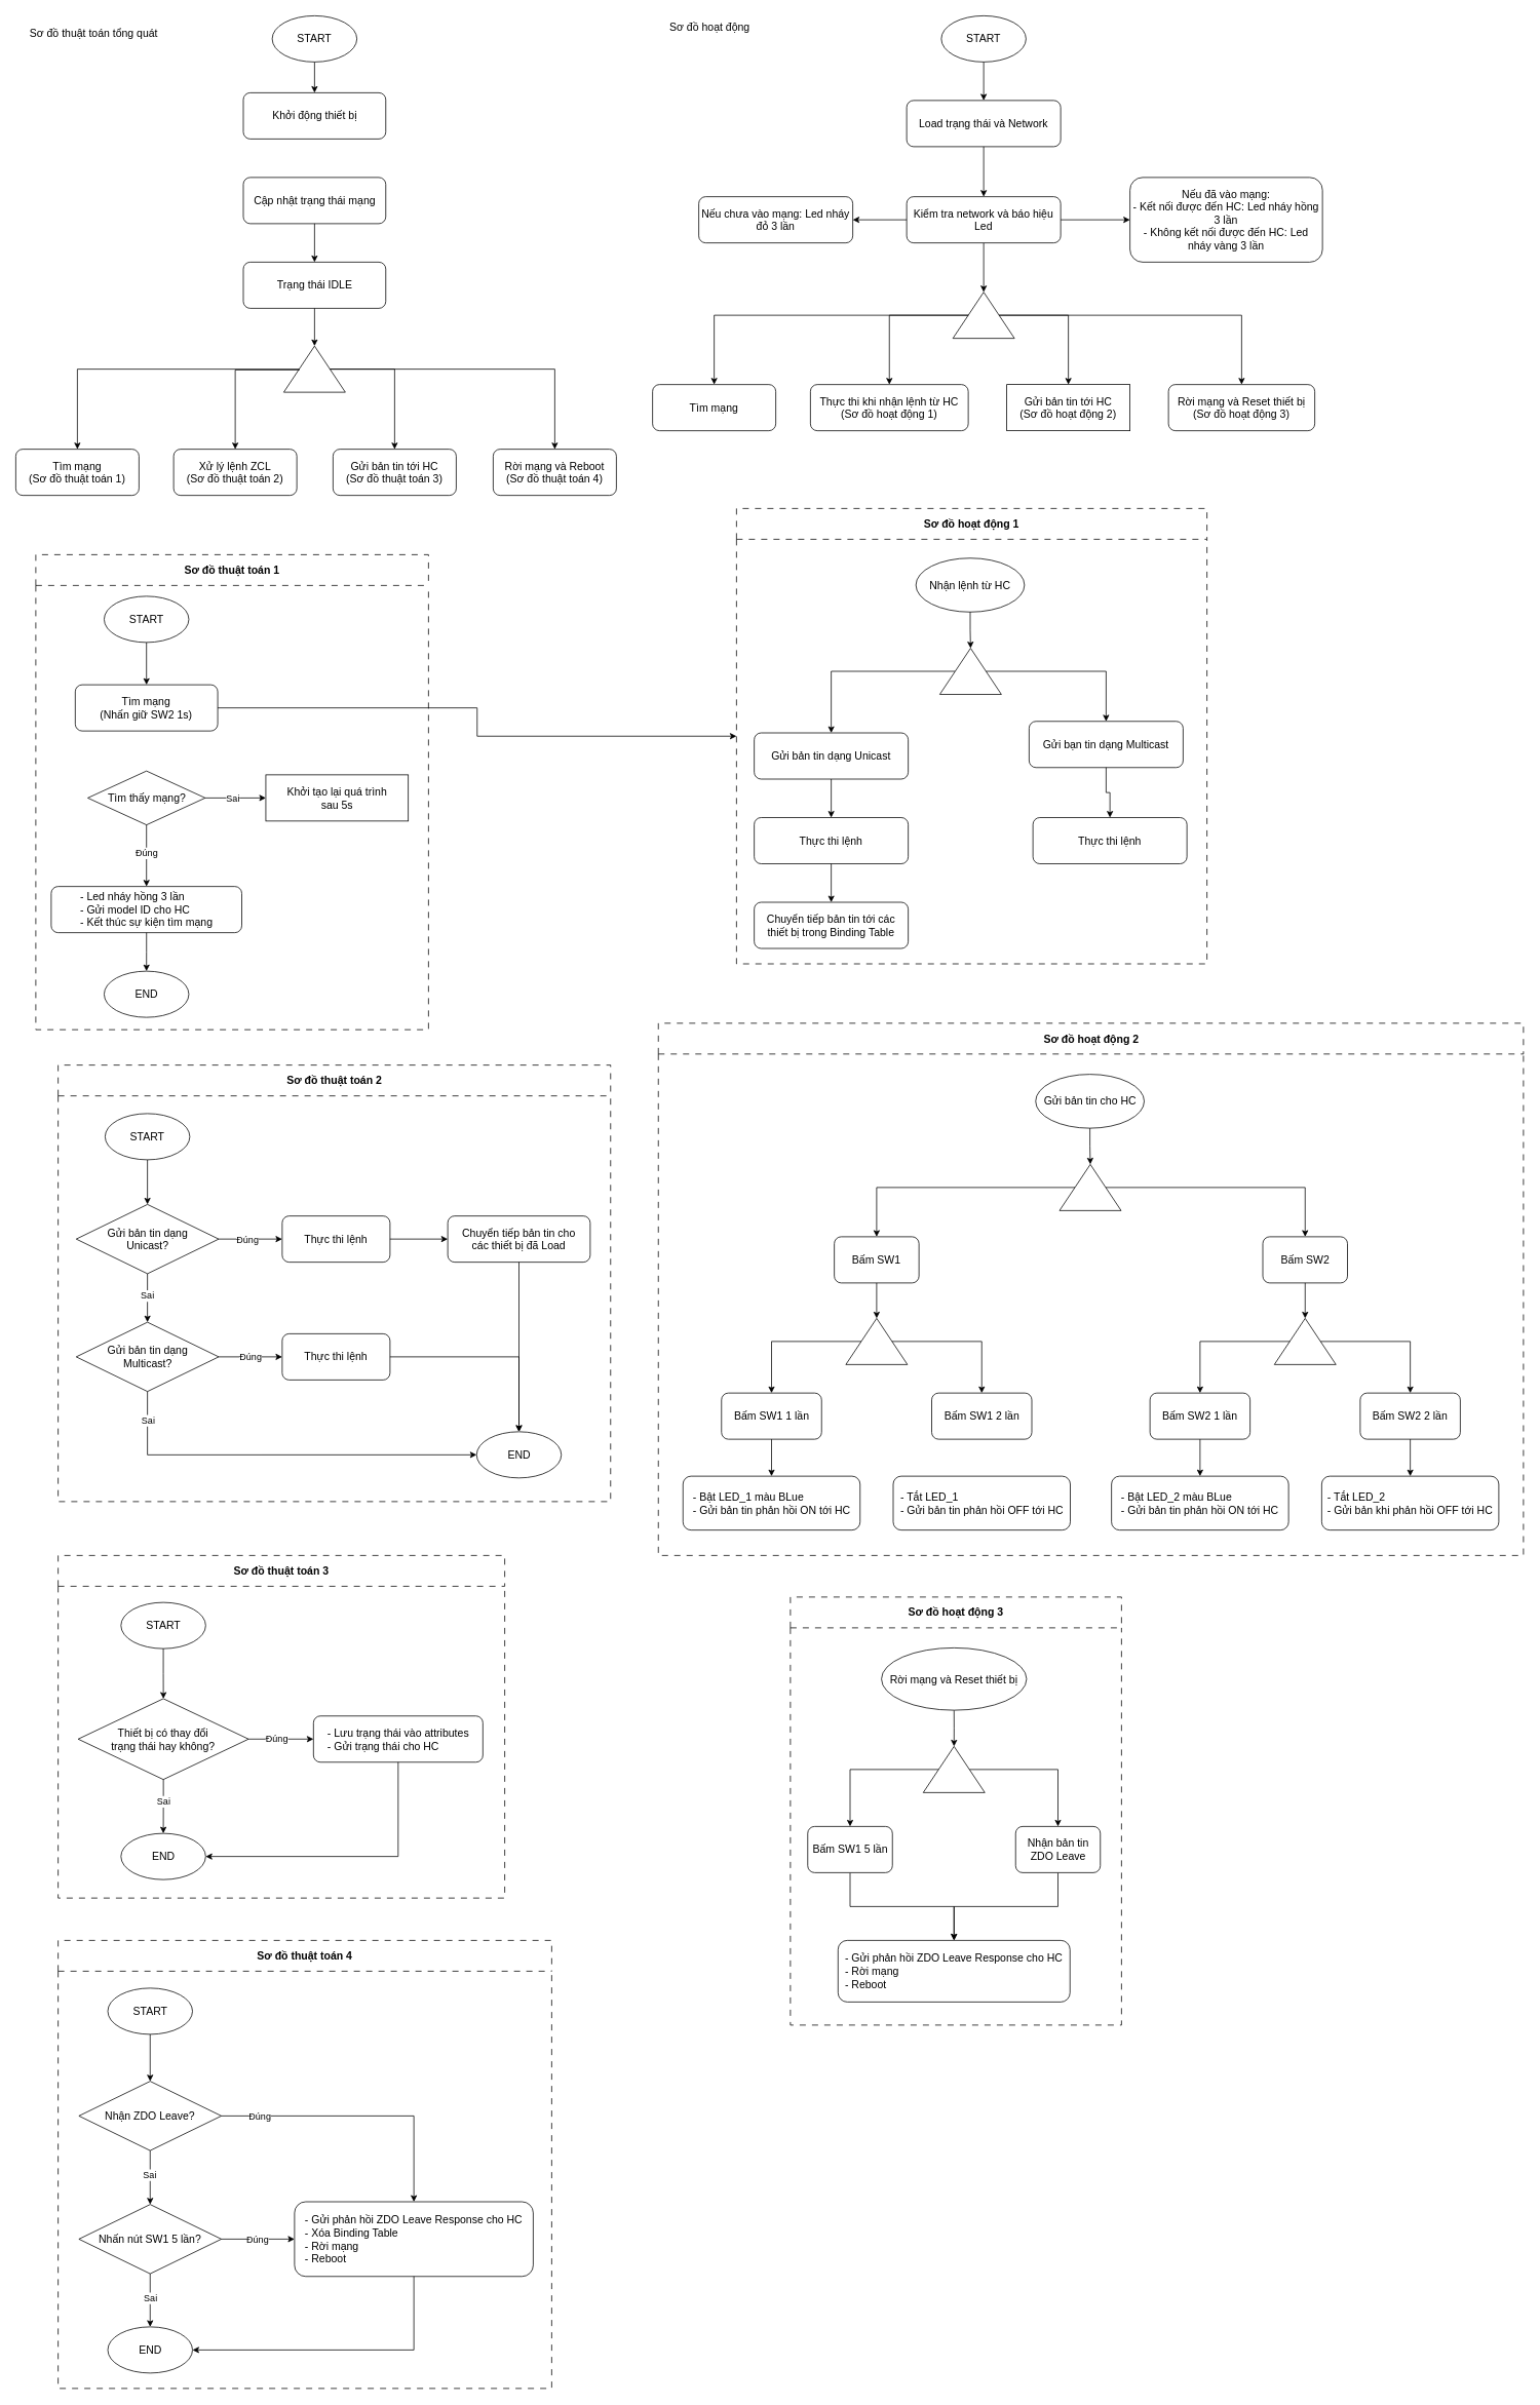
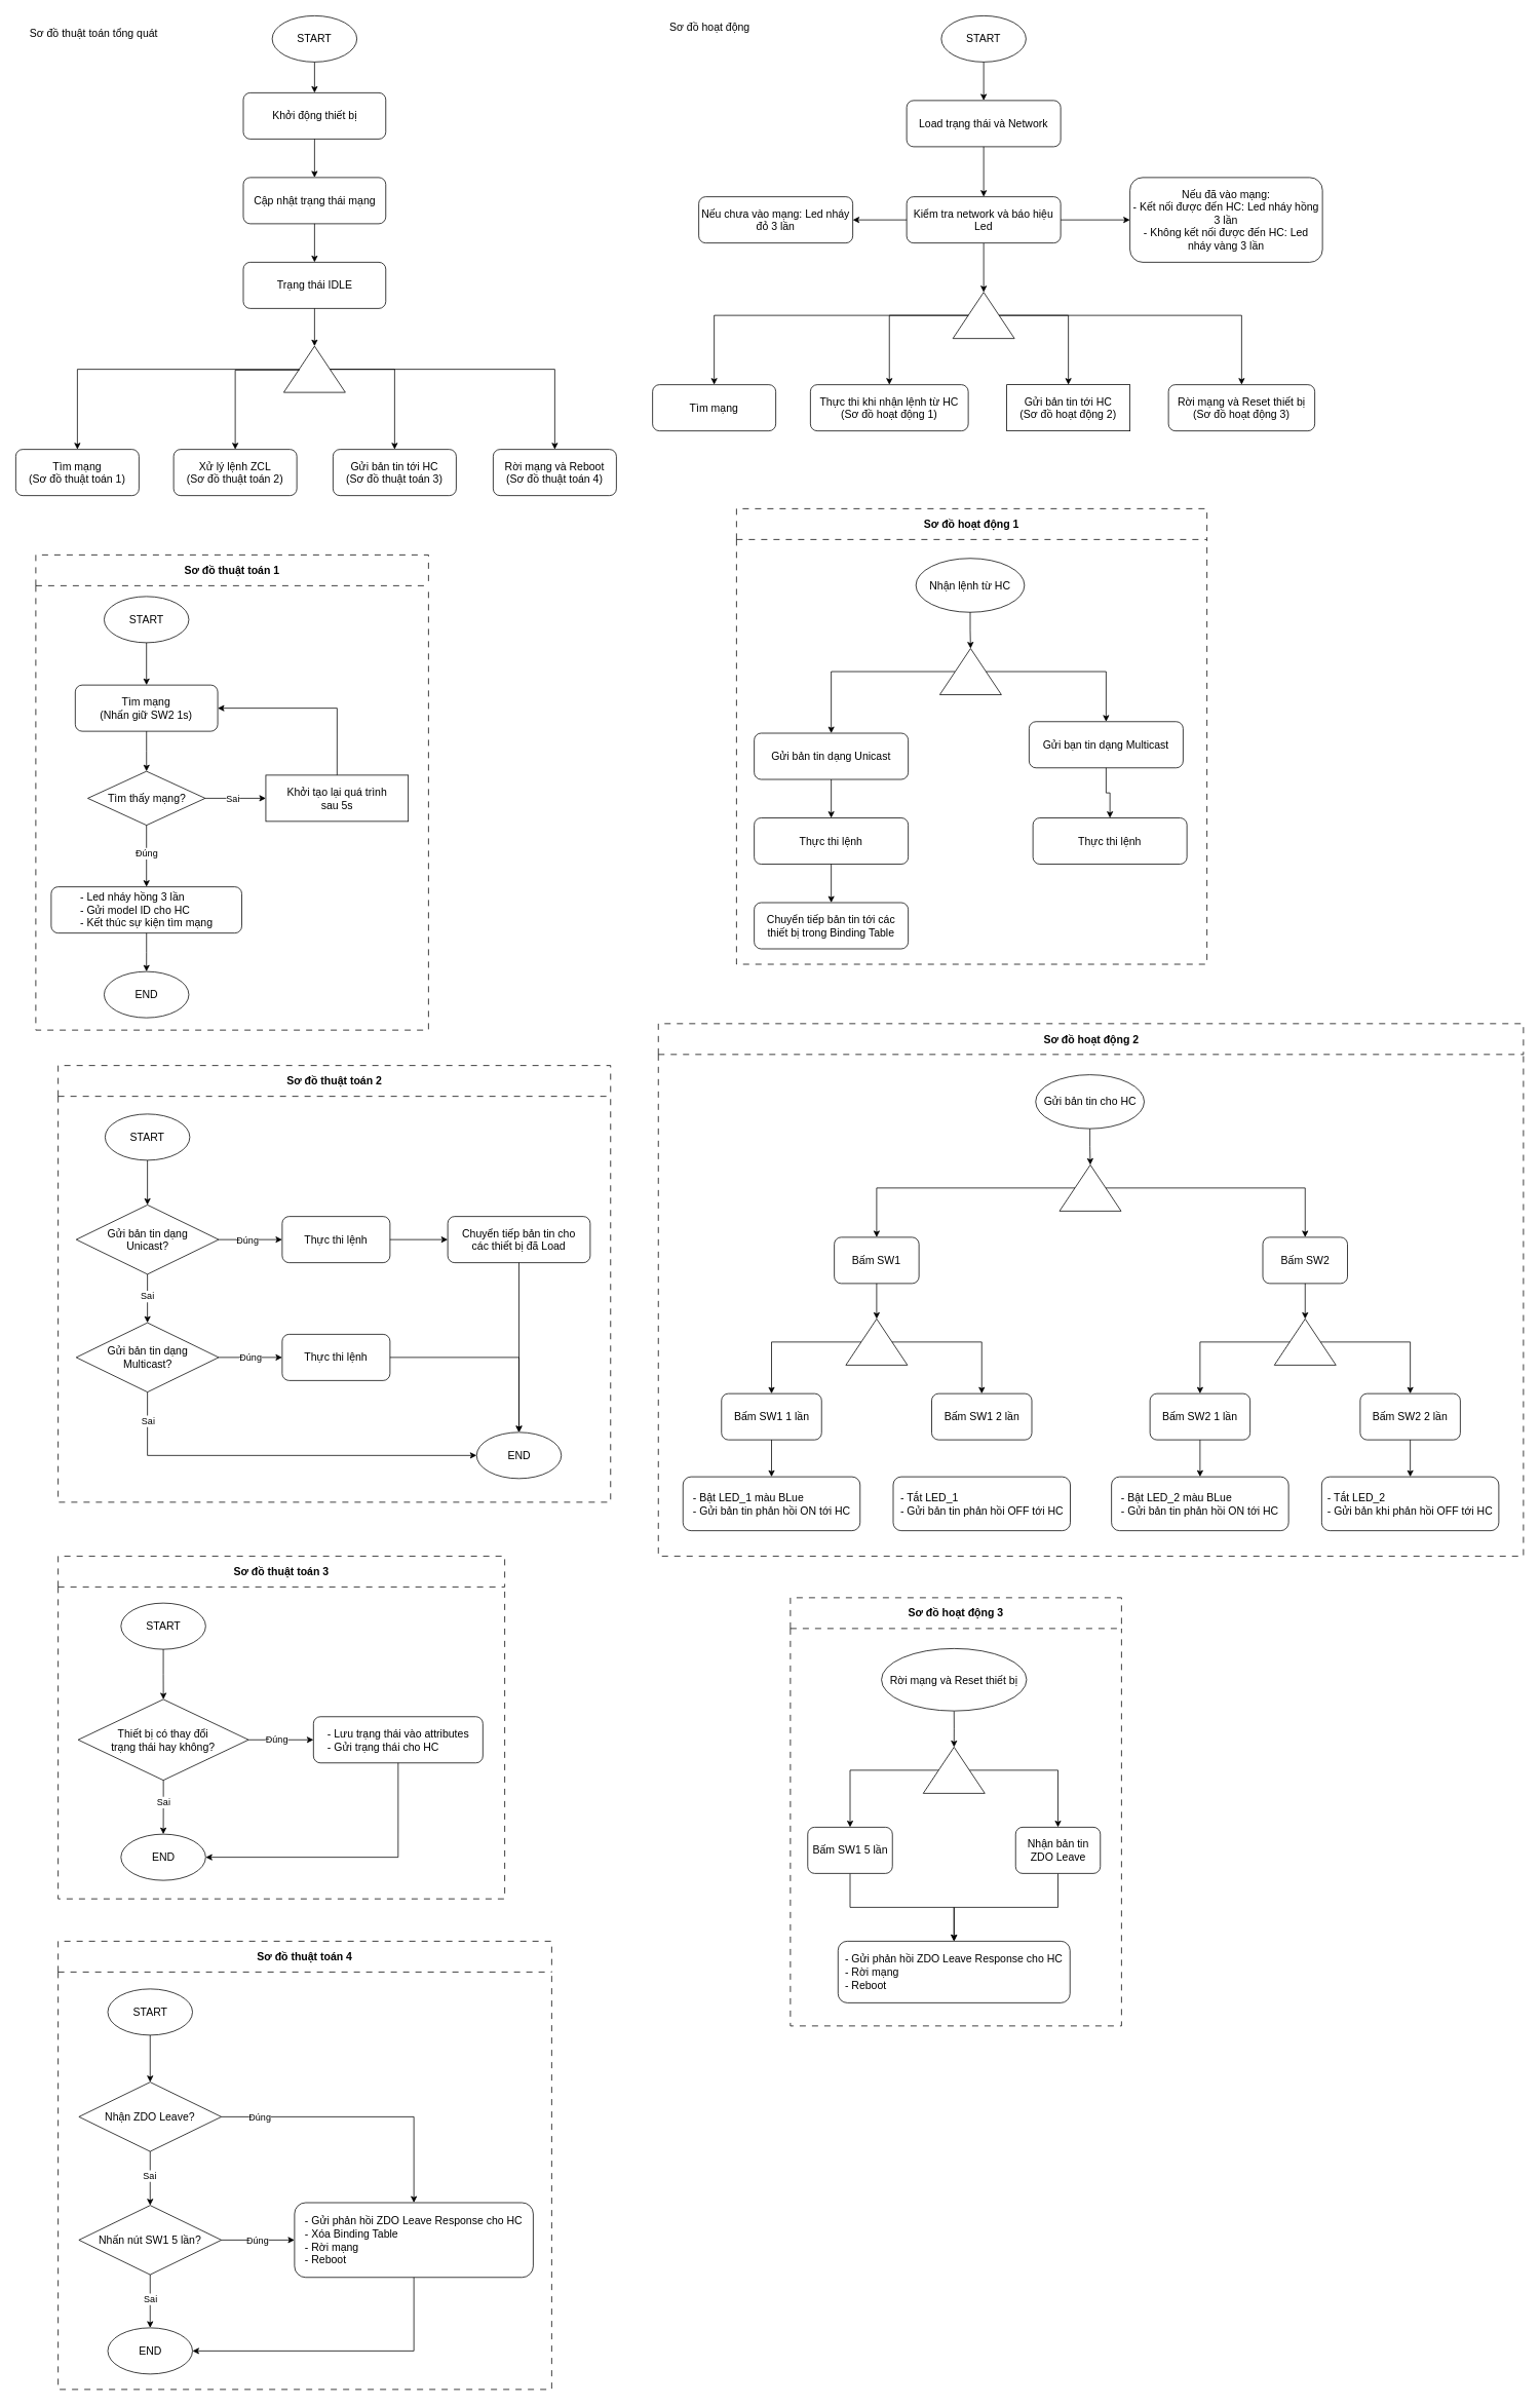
+ <mxCell id="7" value="" style="edgeStyle=orthogonalEdgeStyle;rounded=0;orthogonalLoop=1;jettySize=auto;html=1;" parent="2" source="4" target="6" edge="1"><mxGeometry relative="1" as="geometry" /></mxCell>
- <mxCell id="27" value="" style="edgeStyle=orthogonalEdgeStyle;rounded=0;orthogonalLoop=1;jettySize=auto;html=1;" parent="22" source="24" target="109" edge="1"><mxGeometry relative="1" as="geometry" /></mxCell>
+ <mxCell id="27" value="" style="edgeStyle=orthogonalEdgeStyle;rounded=0;orthogonalLoop=1;jettySize=auto;html=1;" parent="22" source="24" target="26" edge="1"><mxGeometry relative="1" as="geometry" /></mxCell>
+ <mxCell id="28" style="edgeStyle=orthogonalEdgeStyle;rounded=0;orthogonalLoop=1;jettySize=auto;html=1;entryX=1;entryY=0.5;entryDx=0;entryDy=0;exitX=0.5;exitY=0;exitDx=0;exitDy=0;" parent="22" source="29" target="24" edge="1"><mxGeometry relative="1" as="geometry" /></mxCell>
